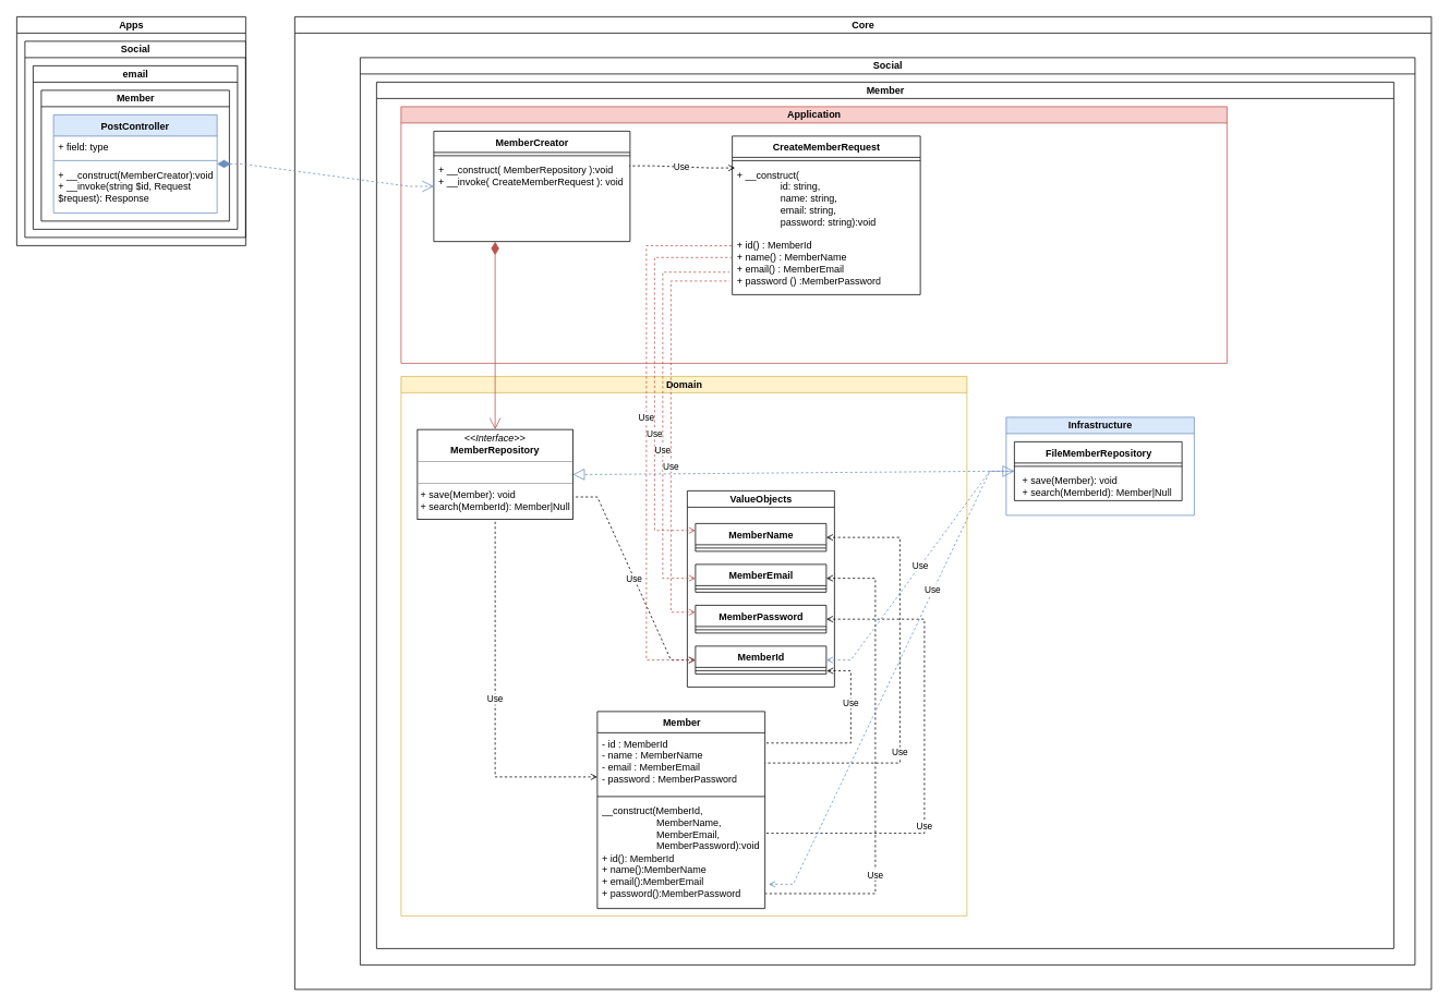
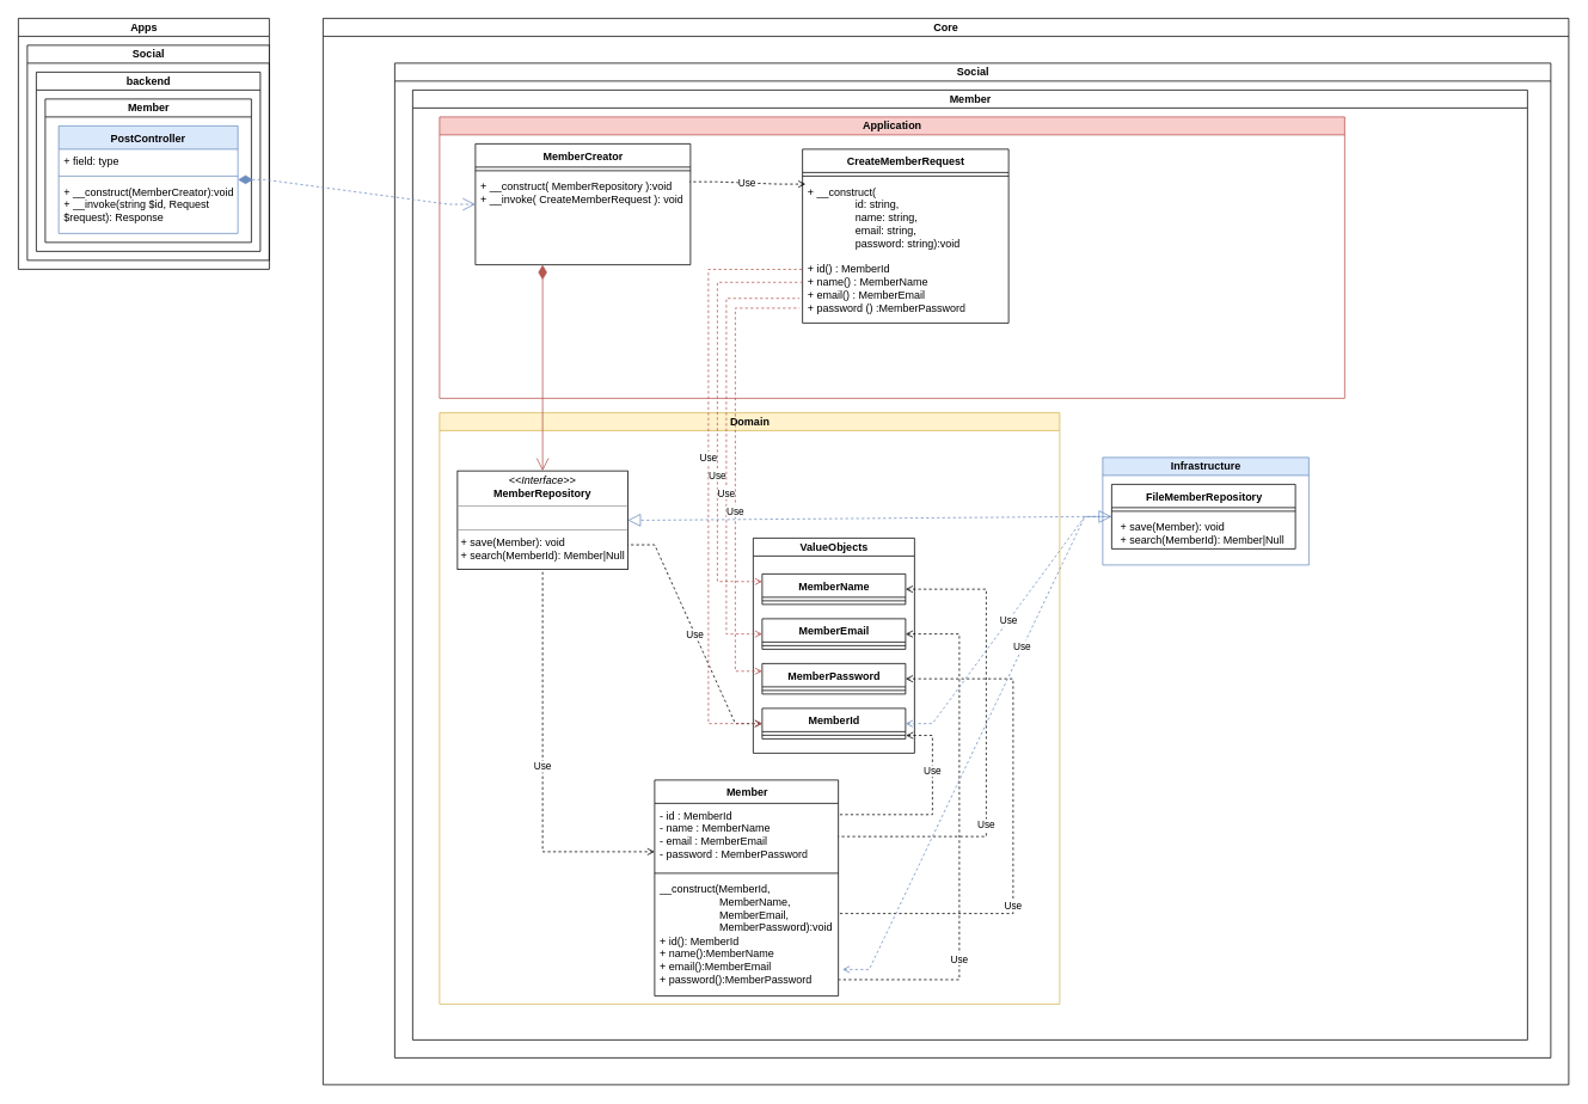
- <mxCell id="4" value="email" style="swimlane;startSize=20;html=1;" vertex="1" parent="3"><mxGeometry x="10" y="30" width="250" height="200" as="geometry" /></mxCell>
+ <mxCell id="4" value="backend" style="swimlane;startSize=20;html=1;" vertex="1" parent="3"><mxGeometry x="10" y="30" width="250" height="200" as="geometry" /></mxCell>
